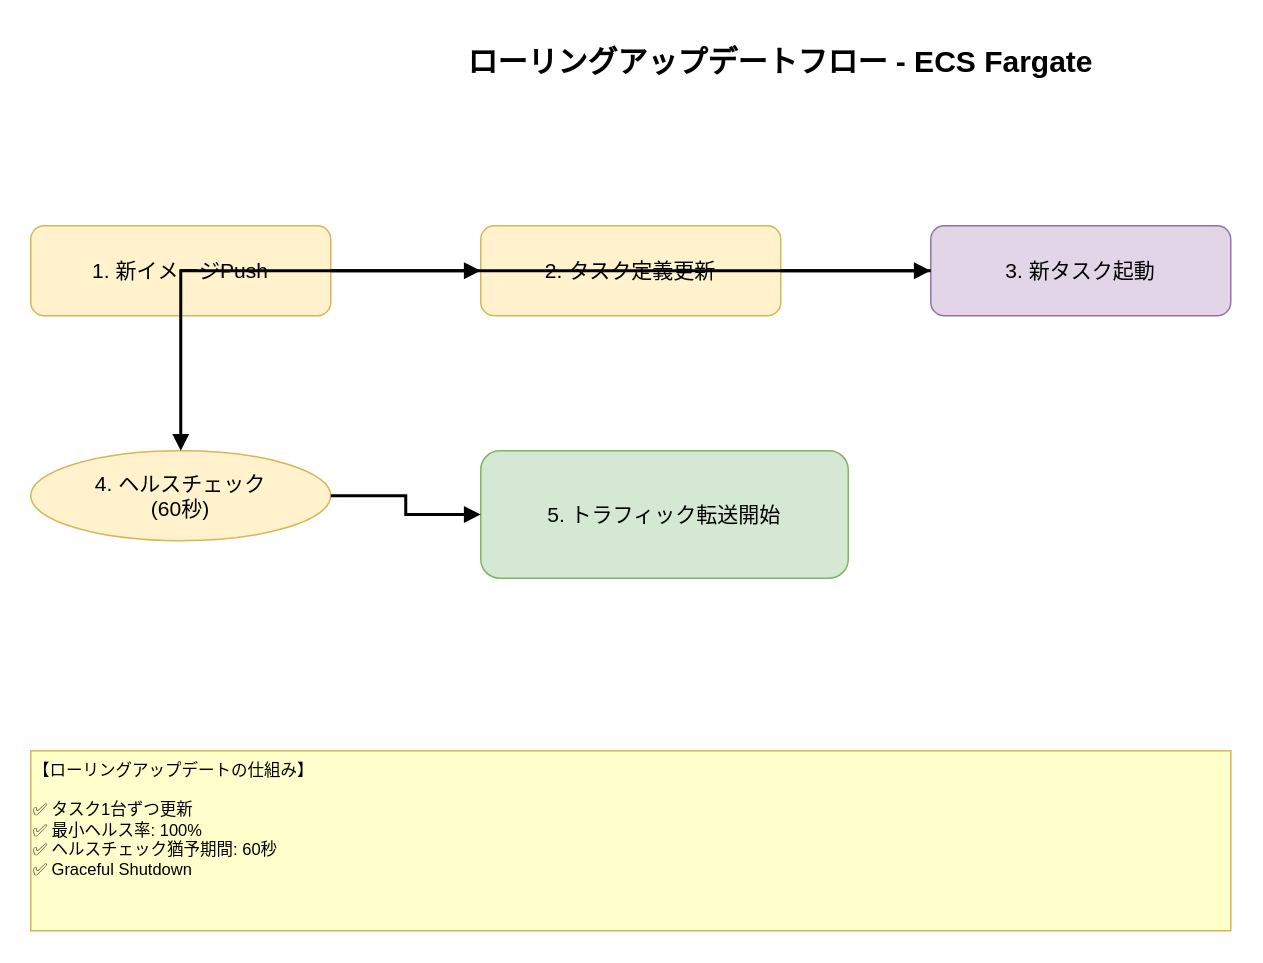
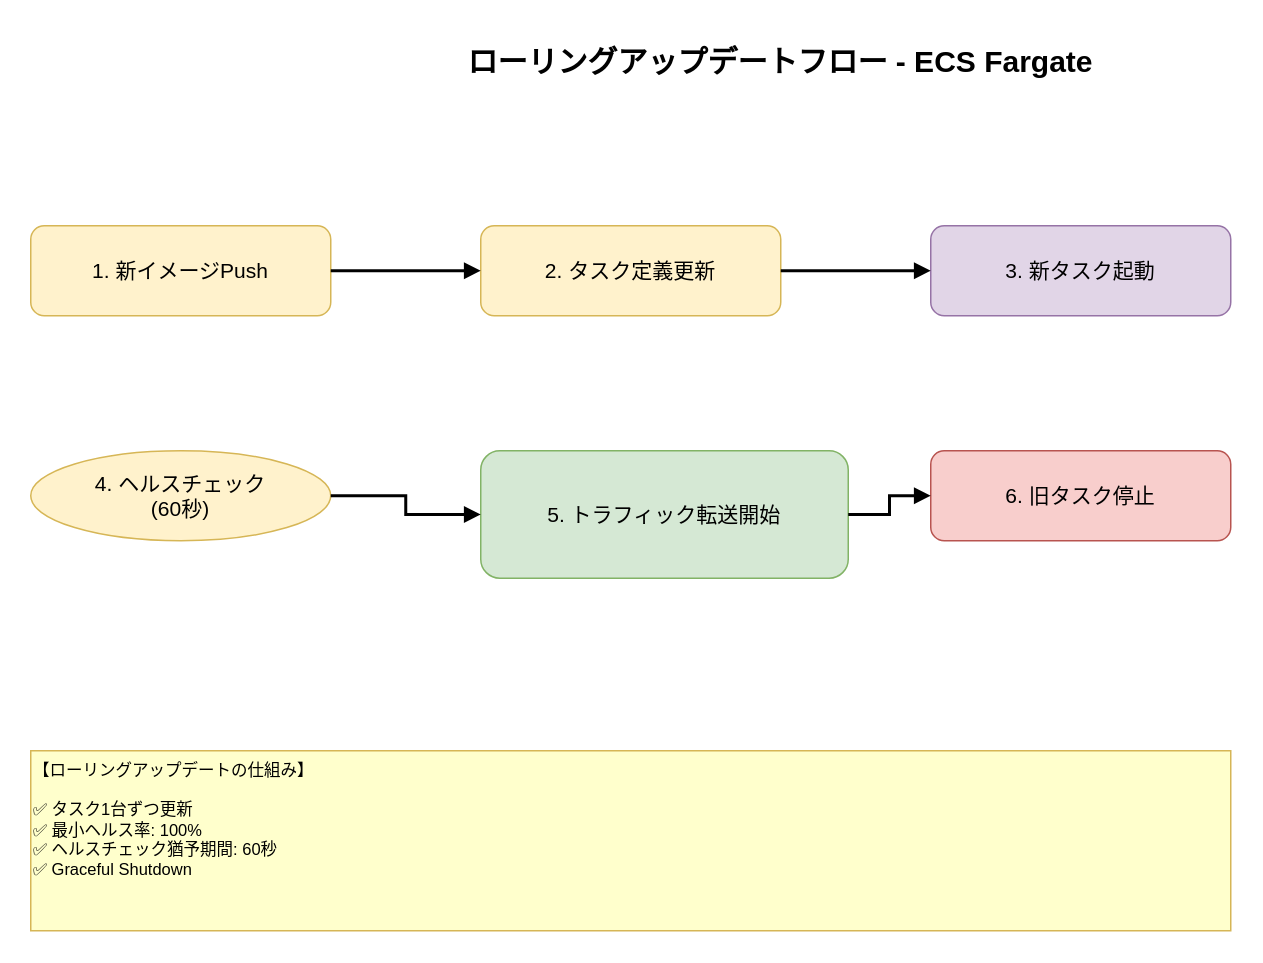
- <mxCell id="11" style="edgeStyle=orthogonalEdgeStyle;rounded=0;orthogonalLoop=1;jettySize=auto;html=1;strokeWidth=2;endArrow=block;endFill=1;" edge="1" parent="1" source="5" target="6"><mxGeometry relative="1" as="geometry" /></mxCell>
+ <mxCell id="8" value="6. 旧タスク停止" style="rounded=1;whiteSpace=wrap;html=1;fillColor=#f8cecc;strokeColor=#b85450;fontSize=14;" vertex="1" parent="1"><mxGeometry x="620" y="300" width="200" height="60" as="geometry" /></mxCell>
+ <mxCell id="13" style="edgeStyle=orthogonalEdgeStyle;rounded=0;orthogonalLoop=1;jettySize=auto;html=1;strokeWidth=2;endArrow=block;endFill=1;" edge="1" parent="1" source="7" target="8"><mxGeometry relative="1" as="geometry" /></mxCell>
